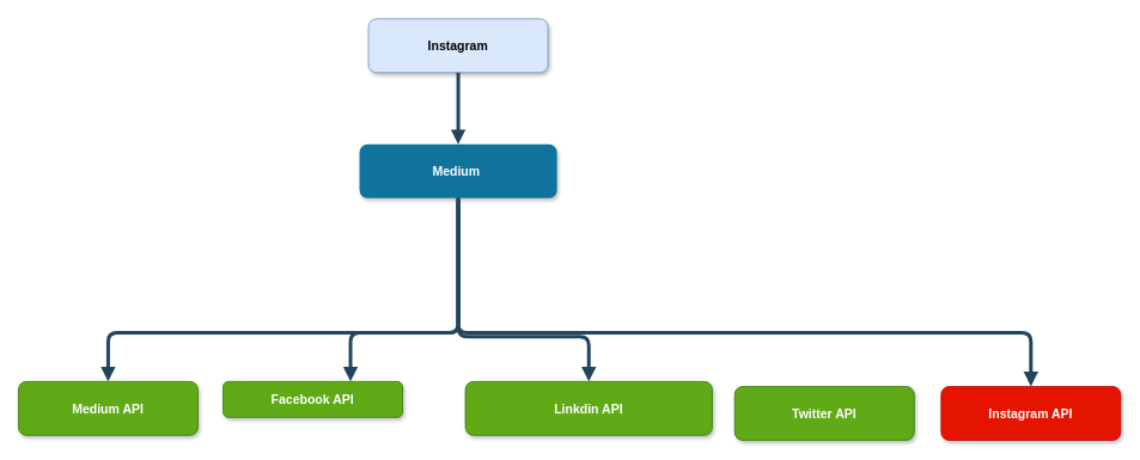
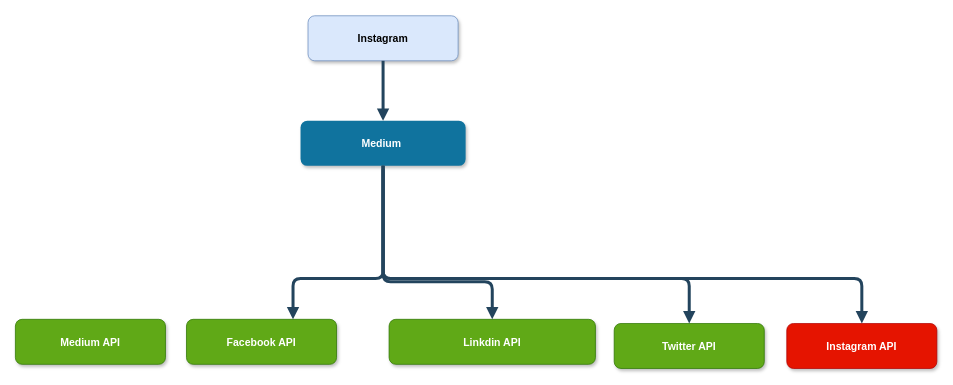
- <mxCell id="9" value="" style="edgeStyle=elbowEdgeStyle;elbow=vertical;strokeWidth=4;endArrow=block;endFill=1;fontStyle=1;strokeColor=#23445D;" parent="1" source="3" target="4" edge="1"><mxGeometry x="22" y="165.5" width="100" height="100" as="geometry"><mxPoint x="-240" y="80.5" as="sourcePoint" /><mxPoint x="-140" y="-19.5" as="targetPoint" /><Array as="points"><mxPoint x="290" y="370.5" /></Array></mxGeometry></mxCell>
+ <mxCell id="10" value="" style="edgeStyle=elbowEdgeStyle;elbow=vertical;strokeWidth=4;endArrow=block;endFill=1;fontStyle=1;strokeColor=#23445D;" parent="1" source="3" target="7" edge="1"><mxGeometry x="22" y="165.5" width="100" height="100" as="geometry"><mxPoint x="-240" y="80.5" as="sourcePoint" /><mxPoint x="-140" y="-19.5" as="targetPoint" /><Array as="points"><mxPoint x="710" y="370.5" /></Array></mxGeometry></mxCell>
- <mxCell id="5" value="Facebook API" style="rounded=1;fillColor=#60a917;strokeColor=#2D7600;shadow=1;fontStyle=1;fontColor=#ffffff;fontSize=14;" parent="1" vertex="1"><mxGeometry x="248" y="425" width="200" height="40" as="geometry" /></mxCell>
+ <mxCell id="5" value="Facebook API" style="rounded=1;fillColor=#60a917;strokeColor=#2D7600;shadow=1;fontStyle=1;fontColor=#ffffff;fontSize=14;" parent="1" vertex="1"><mxGeometry x="248" y="425" width="200" height="60" as="geometry" /></mxCell>
